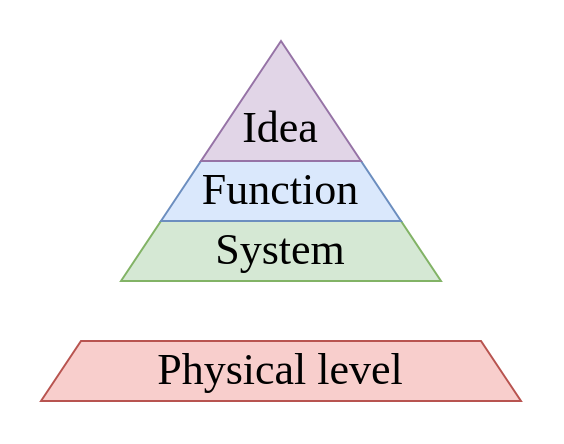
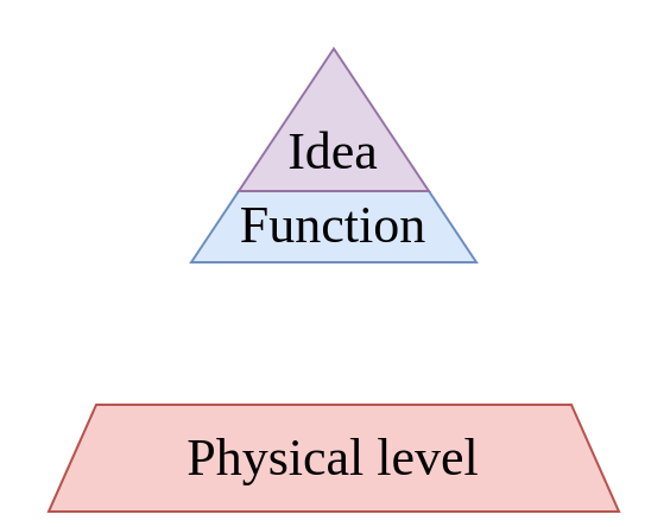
- <mxCell id="3" value="System" style="shape=trapezoid;perimeter=trapezoidPerimeter;whiteSpace=wrap;html=1;fixedSize=1;fontFamily=UGent Panno Text;fontSize=22;fillColor=#d5e8d4;strokeColor=#82b366;" vertex="1" parent="1"><mxGeometry x="60" y="110" width="160" height="30" as="geometry" /></mxCell>
- <mxCell id="2" value="Physical level" style="shape=trapezoid;perimeter=trapezoidPerimeter;whiteSpace=wrap;html=1;fixedSize=1;fontFamily=UGent Panno Text;fontSize=22;fillColor=#f8cecc;strokeColor=#b85450;" vertex="1" parent="1"><mxGeometry x="20" y="170" width="240" height="30" as="geometry" /></mxCell>
+ <mxCell id="2" value="Physical level" style="shape=trapezoid;perimeter=trapezoidPerimeter;whiteSpace=wrap;html=1;fixedSize=1;fontFamily=UGent Panno Text;fontSize=22;fillColor=#f8cecc;strokeColor=#b85450;" vertex="1" parent="1"><mxGeometry x="20" y="170" width="240" height="45" as="geometry" /></mxCell>
